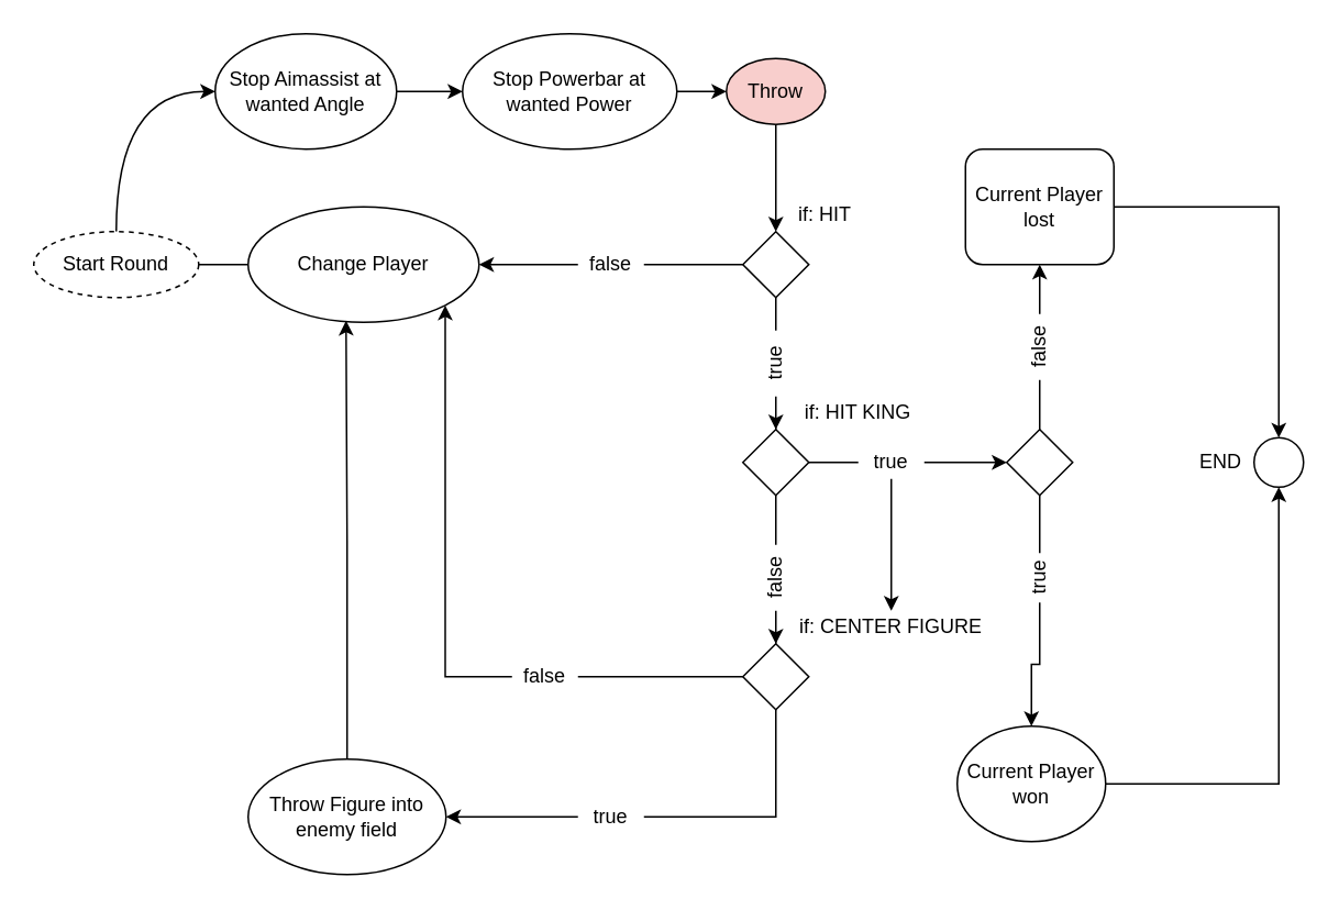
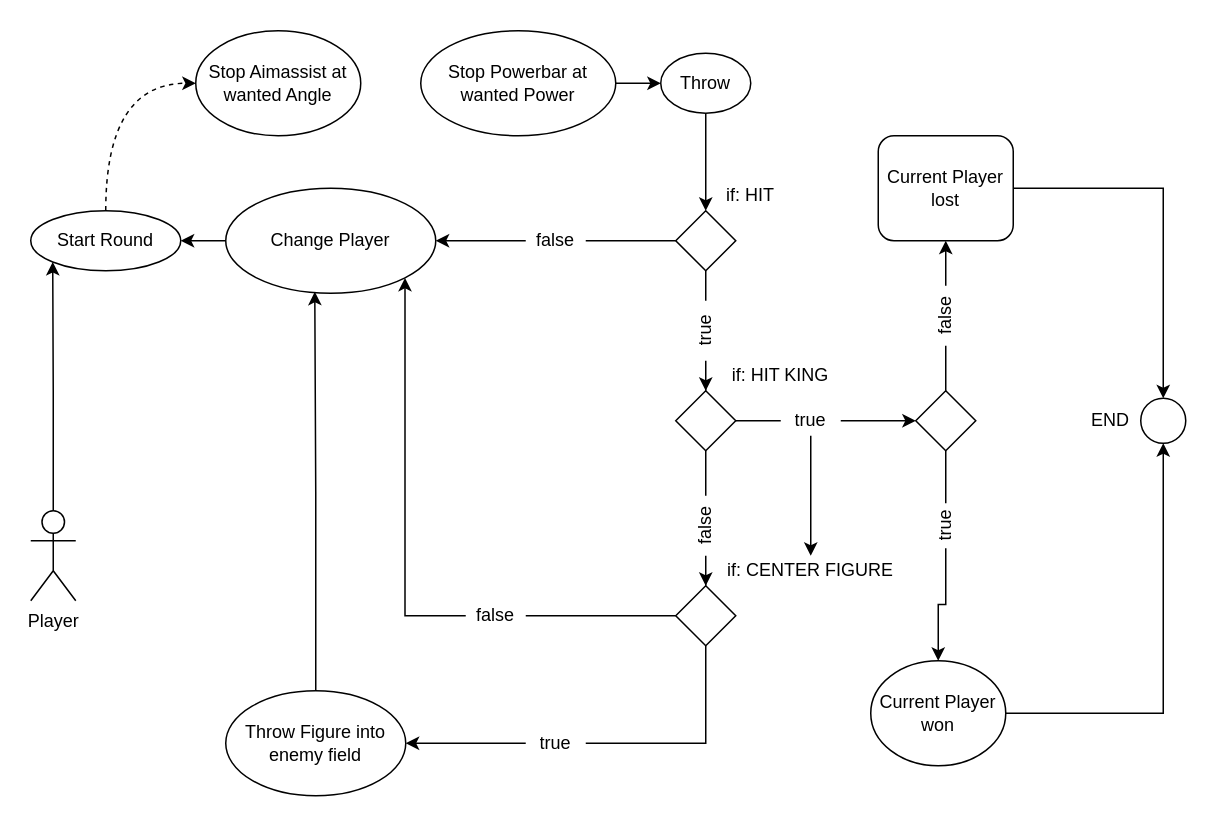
- <mxCell id="6" style="edgeStyle=orthogonalEdgeStyle;rounded=0;orthogonalLoop=1;jettySize=auto;html=1;" parent="1" source="7" target="9" edge="1"><mxGeometry relative="1" as="geometry" /></mxCell>
- <mxCell id="11" value="Throw" style="ellipse;whiteSpace=wrap;html=1;fillColor=#f8cecc;" parent="1" vertex="1"><mxGeometry x="440" y="35" width="60" height="40" as="geometry" /></mxCell>
+ <mxCell id="11" value="Throw" style="ellipse;whiteSpace=wrap;html=1;" parent="1" vertex="1"><mxGeometry x="440" y="35" width="60" height="40" as="geometry" /></mxCell>
- <mxCell id="4" style="edgeStyle=orthogonalEdgeStyle;orthogonalLoop=1;jettySize=auto;html=1;entryX=0;entryY=0.5;entryDx=0;entryDy=0;curved=1;exitX=0.5;exitY=0;exitDx=0;exitDy=0;" parent="1" source="5" target="7" edge="1"><mxGeometry relative="1" as="geometry" /></mxCell>
+ <mxCell id="4" style="edgeStyle=orthogonalEdgeStyle;orthogonalLoop=1;jettySize=auto;html=1;entryX=0;entryY=0.5;entryDx=0;entryDy=0;curved=1;exitX=0.5;exitY=0;exitDx=0;exitDy=0;dashed=1;" parent="1" source="5" target="7" edge="1"><mxGeometry relative="1" as="geometry" /></mxCell>
- <mxCell id="5" value="Start Round" style="ellipse;whiteSpace=wrap;html=1;dashed=1;" parent="1" vertex="1"><mxGeometry x="20" y="140" width="100" height="40" as="geometry" /></mxCell>
+ <mxCell id="5" value="Start Round" style="ellipse;whiteSpace=wrap;html=1;" parent="1" vertex="1"><mxGeometry x="20" y="140" width="100" height="40" as="geometry" /></mxCell>
- <mxCell id="17" style="edgeStyle=orthogonalEdgeStyle;orthogonalLoop=1;jettySize=auto;html=1;entryX=1;entryY=0.5;entryDx=0;entryDy=0;curved=1;endArrow=none;" parent="1" source="18" target="5" edge="1"><mxGeometry relative="1" as="geometry" /></mxCell>
+ <mxCell id="17" style="edgeStyle=orthogonalEdgeStyle;orthogonalLoop=1;jettySize=auto;html=1;entryX=1;entryY=0.5;entryDx=0;entryDy=0;curved=1;" parent="1" source="18" target="5" edge="1"><mxGeometry relative="1" as="geometry" /></mxCell>
+ <mxCell id="2" style="edgeStyle=orthogonalEdgeStyle;rounded=0;orthogonalLoop=1;jettySize=auto;html=1;entryX=0;entryY=1;entryDx=0;entryDy=0;" parent="1" source="3" target="5" edge="1"><mxGeometry relative="1" as="geometry" /></mxCell>
+ <mxCell id="3" value="Player" style="shape=umlActor;verticalLabelPosition=bottom;verticalAlign=top;html=1;" parent="1" vertex="1"><mxGeometry x="20" y="340" width="30" height="60" as="geometry" /></mxCell>
